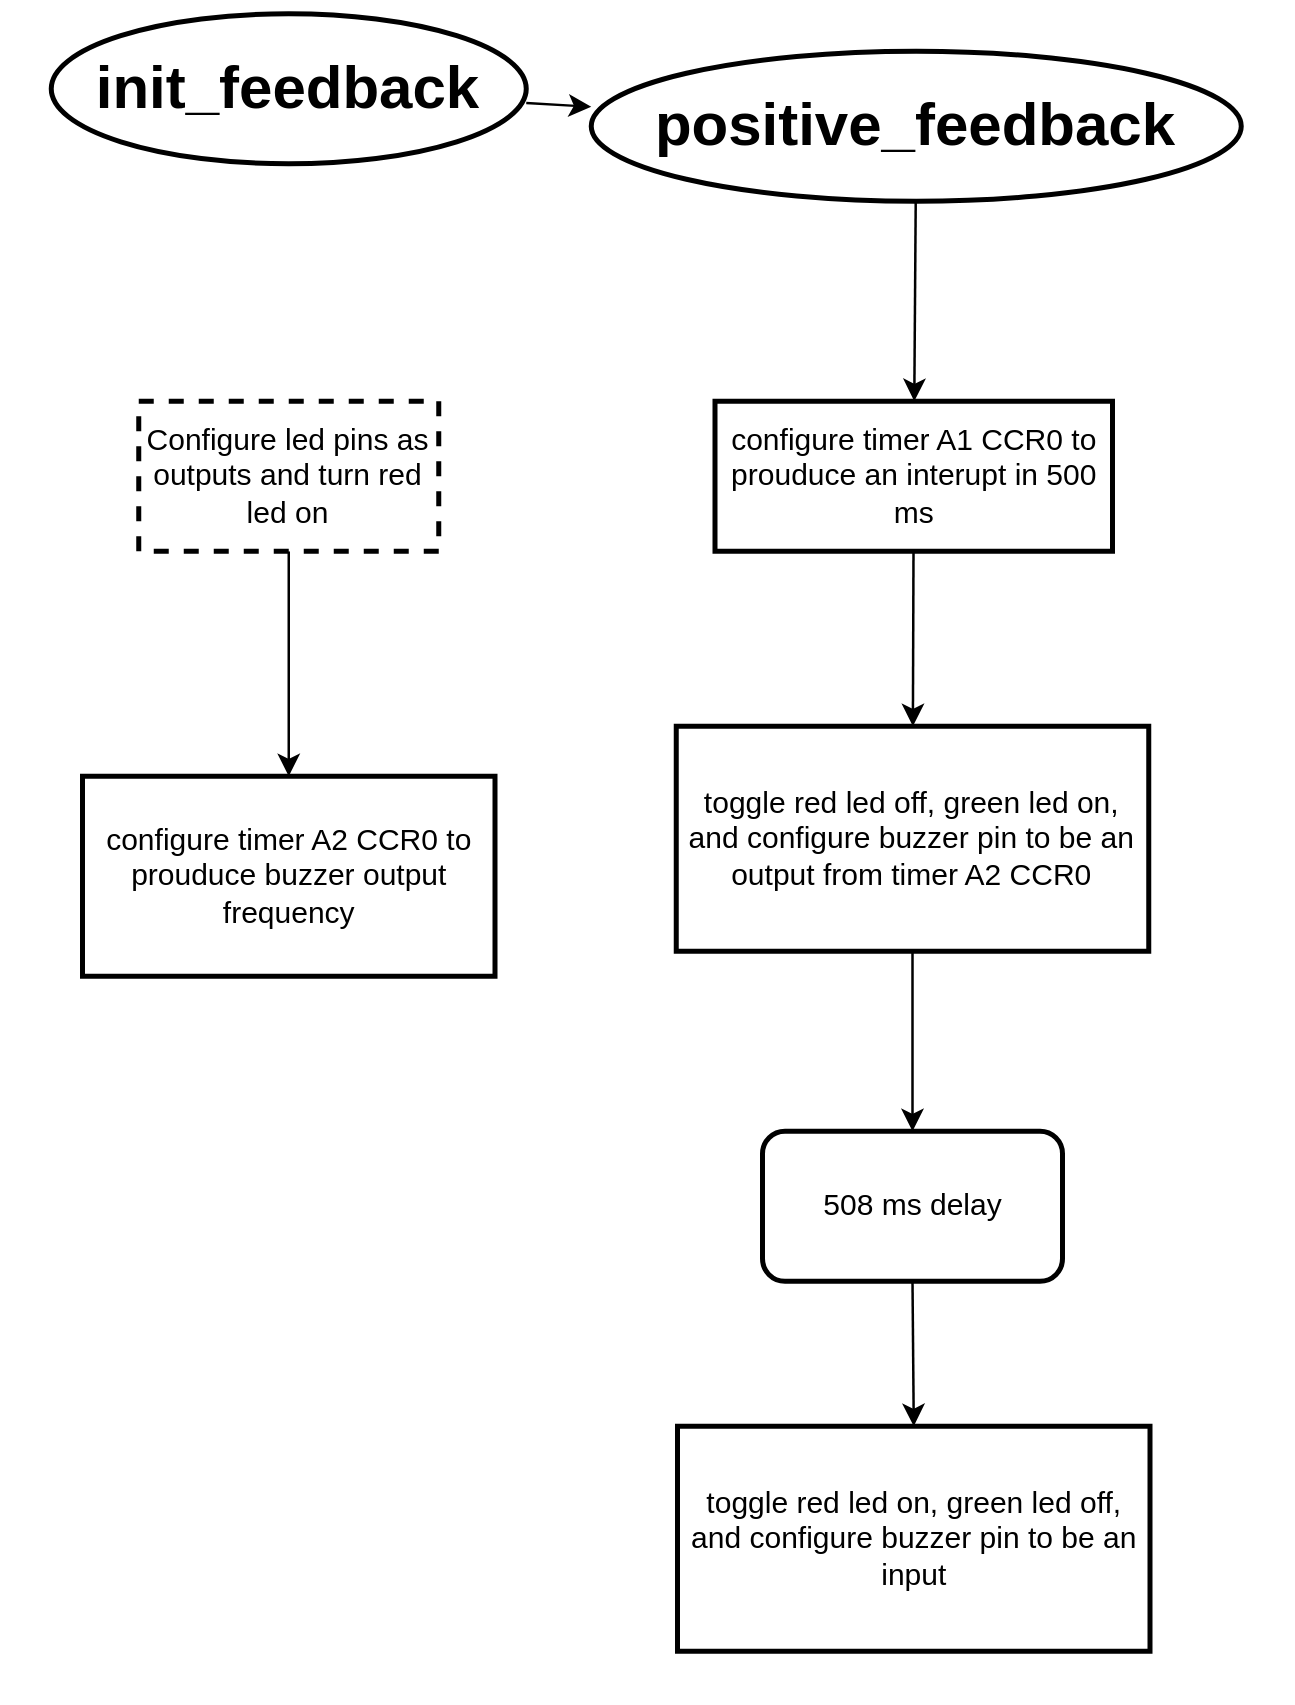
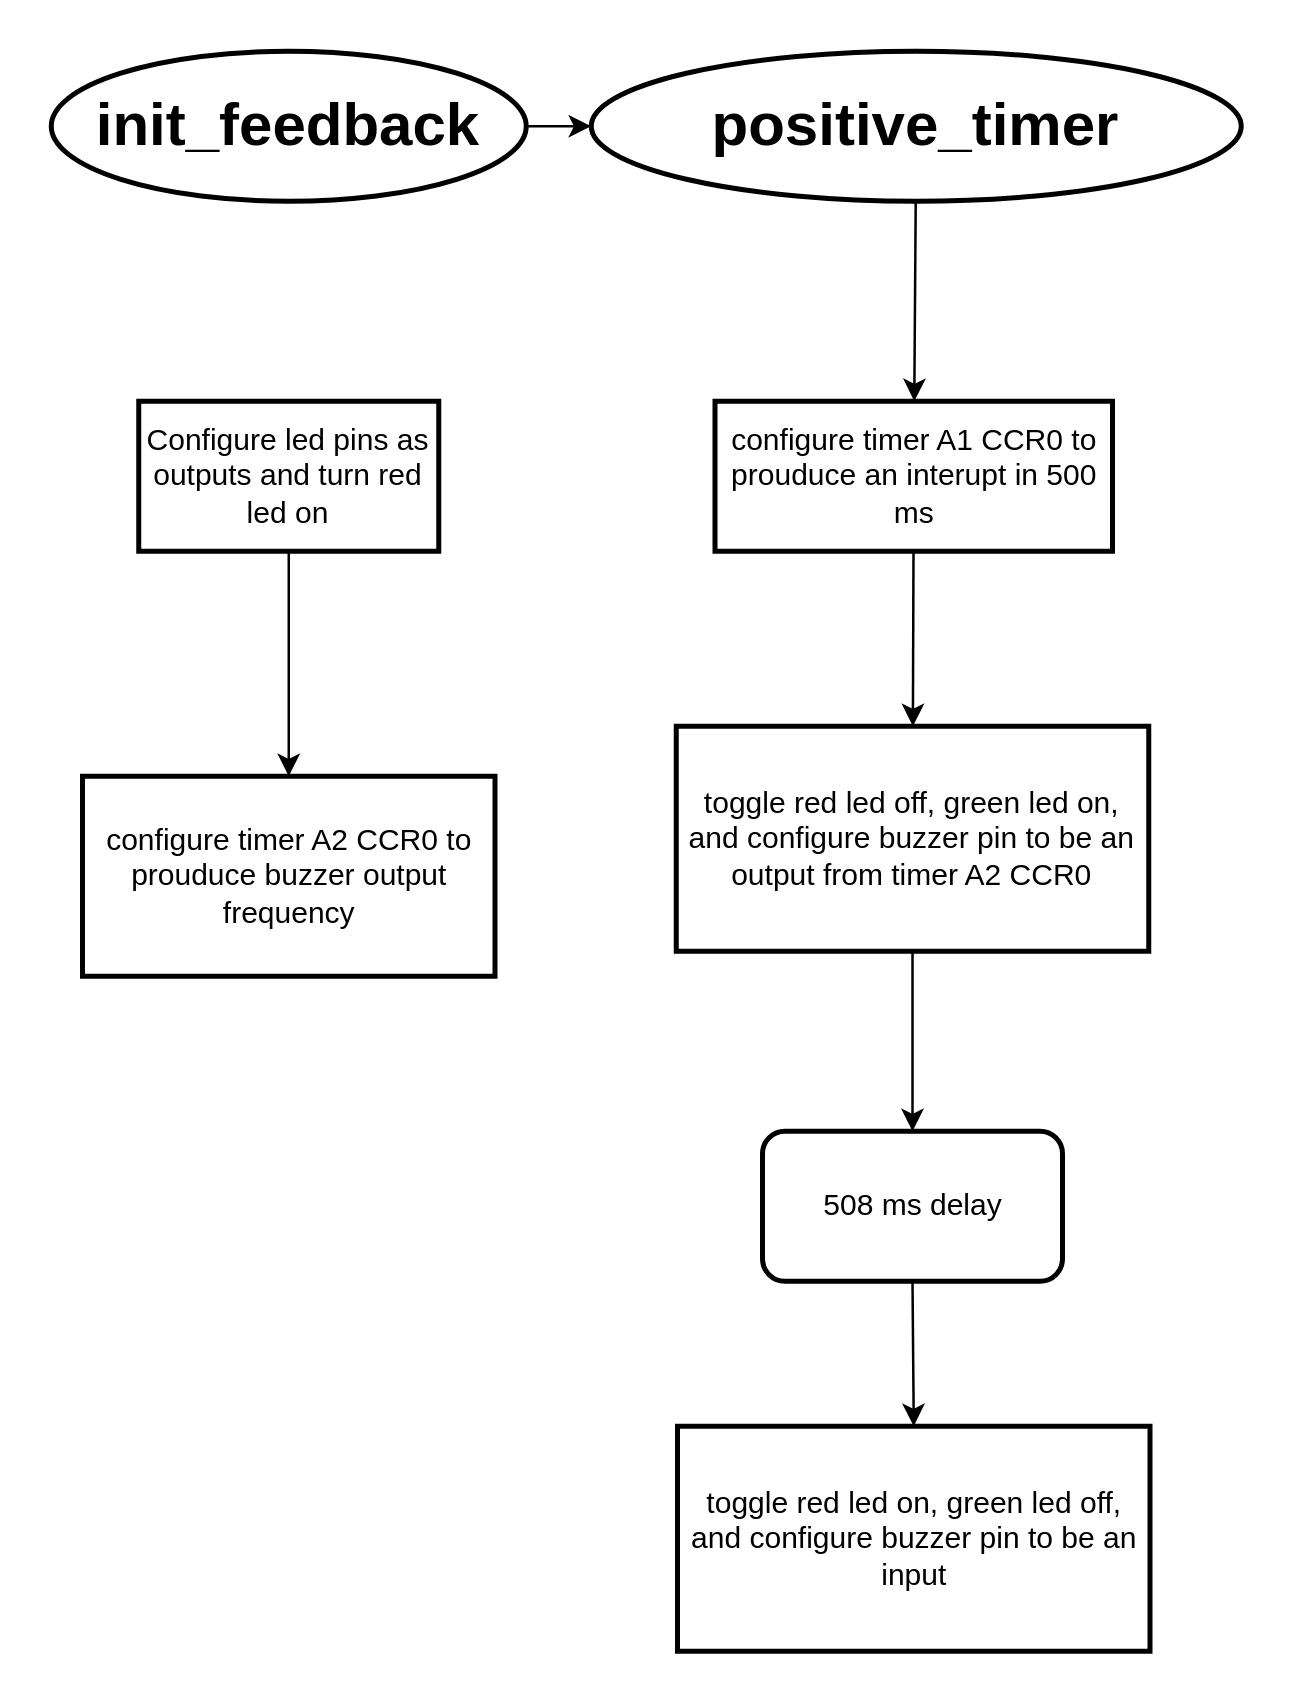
- <mxCell id="3" value="&lt;h1&gt;init_feedback&lt;/h1&gt;" style="strokeWidth=2;html=1;shape=mxgraph.flowchart.start_1;whiteSpace=wrap;" parent="1" vertex="1"><mxGeometry x="20" y="5" width="190" height="60" as="geometry" /></mxCell>
+ <mxCell id="3" value="&lt;h1&gt;init_feedback&lt;/h1&gt;" style="strokeWidth=2;html=1;shape=mxgraph.flowchart.start_1;whiteSpace=wrap;" parent="1" vertex="1"><mxGeometry x="20" y="20" width="190" height="60" as="geometry" /></mxCell>
- <mxCell id="6" value="&lt;h1&gt;positive_feedback&lt;/h1&gt;" style="strokeWidth=2;html=1;shape=mxgraph.flowchart.start_1;whiteSpace=wrap;" parent="1" vertex="1"><mxGeometry x="236" y="20" width="260" height="60" as="geometry" /></mxCell>
+ <mxCell id="6" value="&lt;h1&gt;positive_timer&lt;/h1&gt;" style="strokeWidth=2;html=1;shape=mxgraph.flowchart.start_1;whiteSpace=wrap;" parent="1" vertex="1"><mxGeometry x="236" y="20" width="260" height="60" as="geometry" /></mxCell>
- <mxCell id="8" value="Configure led pins as outputs and turn red led on" style="whiteSpace=wrap;html=1;strokeWidth=2;dashed=1;" parent="1" vertex="1"><mxGeometry x="55" y="160" width="120" height="60" as="geometry" /></mxCell>
+ <mxCell id="8" value="Configure led pins as outputs and turn red led on" style="whiteSpace=wrap;html=1;strokeWidth=2;" parent="1" vertex="1"><mxGeometry x="55" y="160" width="120" height="60" as="geometry" /></mxCell>
